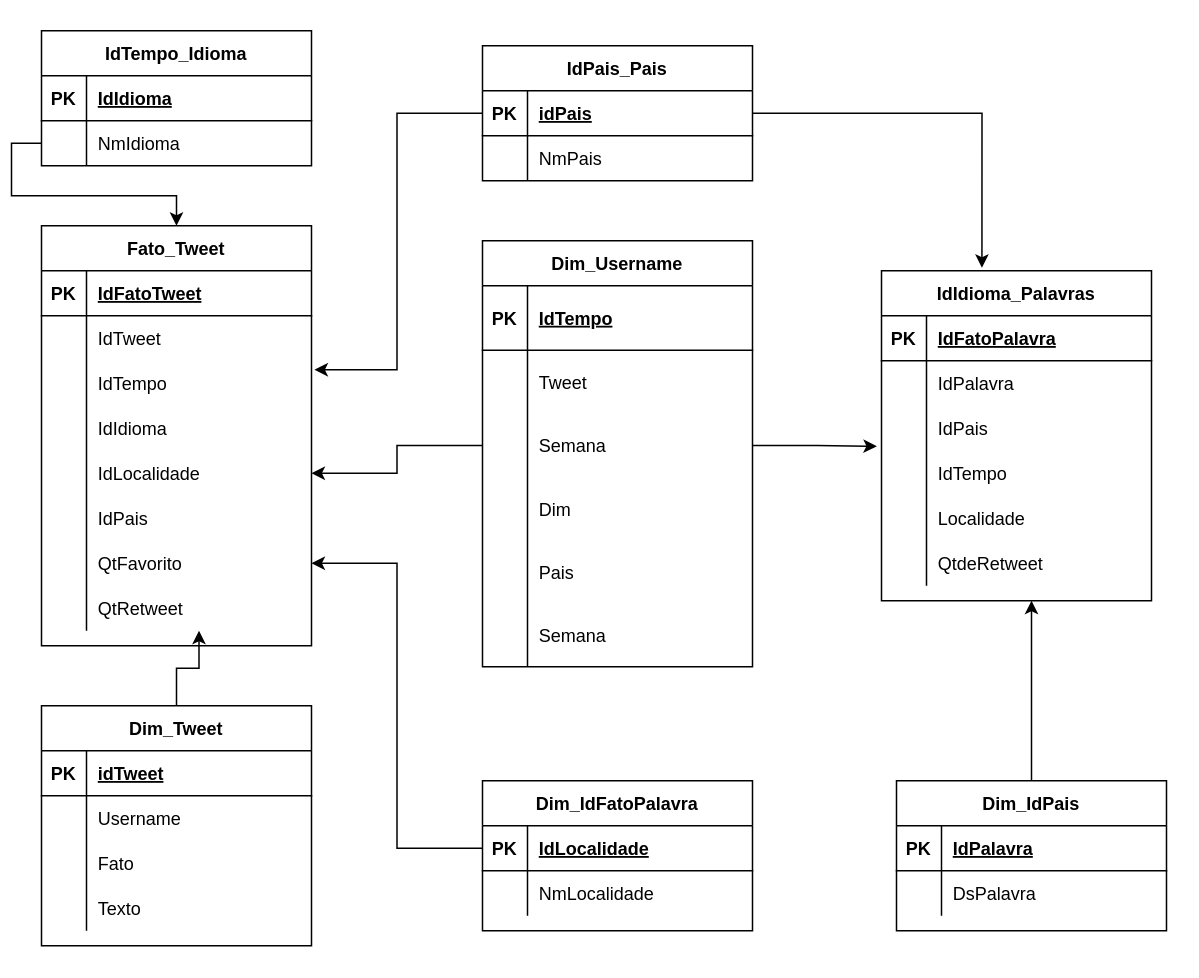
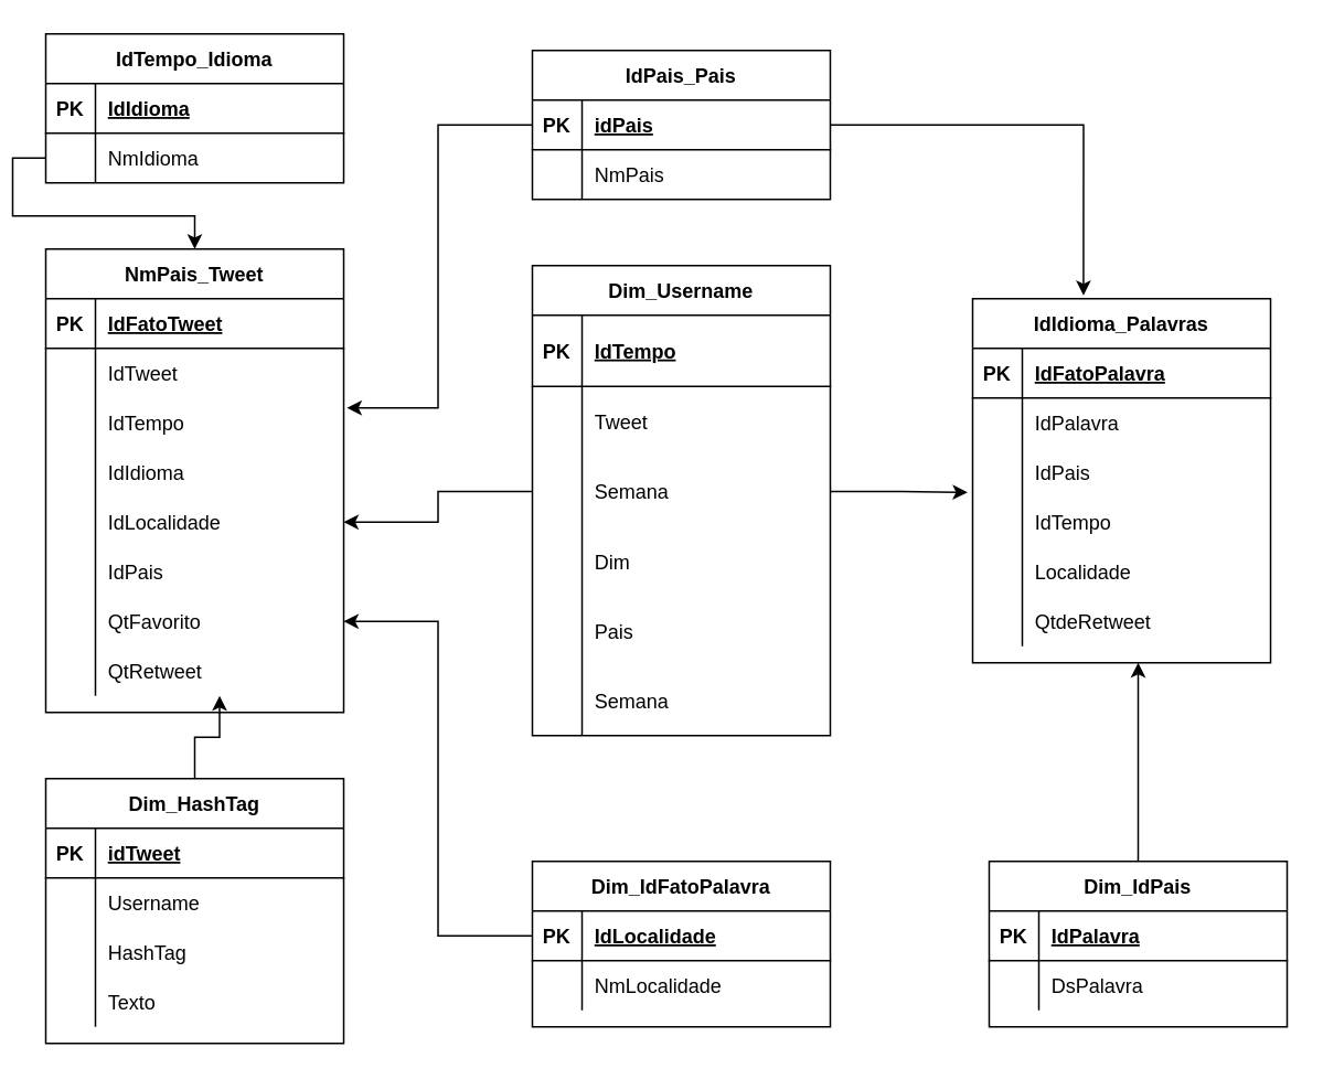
- <mxCell id="64" value="Fato_Tweet" style="shape=table;startSize=30;container=1;collapsible=1;childLayout=tableLayout;fixedRows=1;rowLines=0;fontStyle=1;align=center;resizeLast=1;" vertex="1" parent="1"><mxGeometry x="20" y="150" width="180" height="280" as="geometry" /></mxCell>
+ <mxCell id="64" value="NmPais_Tweet" style="shape=table;startSize=30;container=1;collapsible=1;childLayout=tableLayout;fixedRows=1;rowLines=0;fontStyle=1;align=center;resizeLast=1;" vertex="1" parent="1"><mxGeometry x="20" y="150" width="180" height="280" as="geometry" /></mxCell>
- <mxCell id="3" value="Dim_Tweet" style="shape=table;startSize=30;container=1;collapsible=1;childLayout=tableLayout;fixedRows=1;rowLines=0;fontStyle=1;align=center;resizeLast=1;" vertex="1" parent="1"><mxGeometry x="20" y="470" width="180" height="160" as="geometry" /></mxCell>
+ <mxCell id="3" value="Dim_HashTag" style="shape=table;startSize=30;container=1;collapsible=1;childLayout=tableLayout;fixedRows=1;rowLines=0;fontStyle=1;align=center;resizeLast=1;" vertex="1" parent="1"><mxGeometry x="20" y="470" width="180" height="160" as="geometry" /></mxCell>
- <mxCell id="12" value="Fato" style="shape=partialRectangle;connectable=0;fillColor=none;top=0;left=0;bottom=0;right=0;align=left;spacingLeft=6;overflow=hidden;" vertex="1" parent="10"><mxGeometry x="30" width="150" height="30" as="geometry"><mxRectangle width="150" height="30" as="alternateBounds" /></mxGeometry></mxCell>
+ <mxCell id="12" value="HashTag" style="shape=partialRectangle;connectable=0;fillColor=none;top=0;left=0;bottom=0;right=0;align=left;spacingLeft=6;overflow=hidden;" vertex="1" parent="10"><mxGeometry x="30" width="150" height="30" as="geometry"><mxRectangle width="150" height="30" as="alternateBounds" /></mxGeometry></mxCell>
